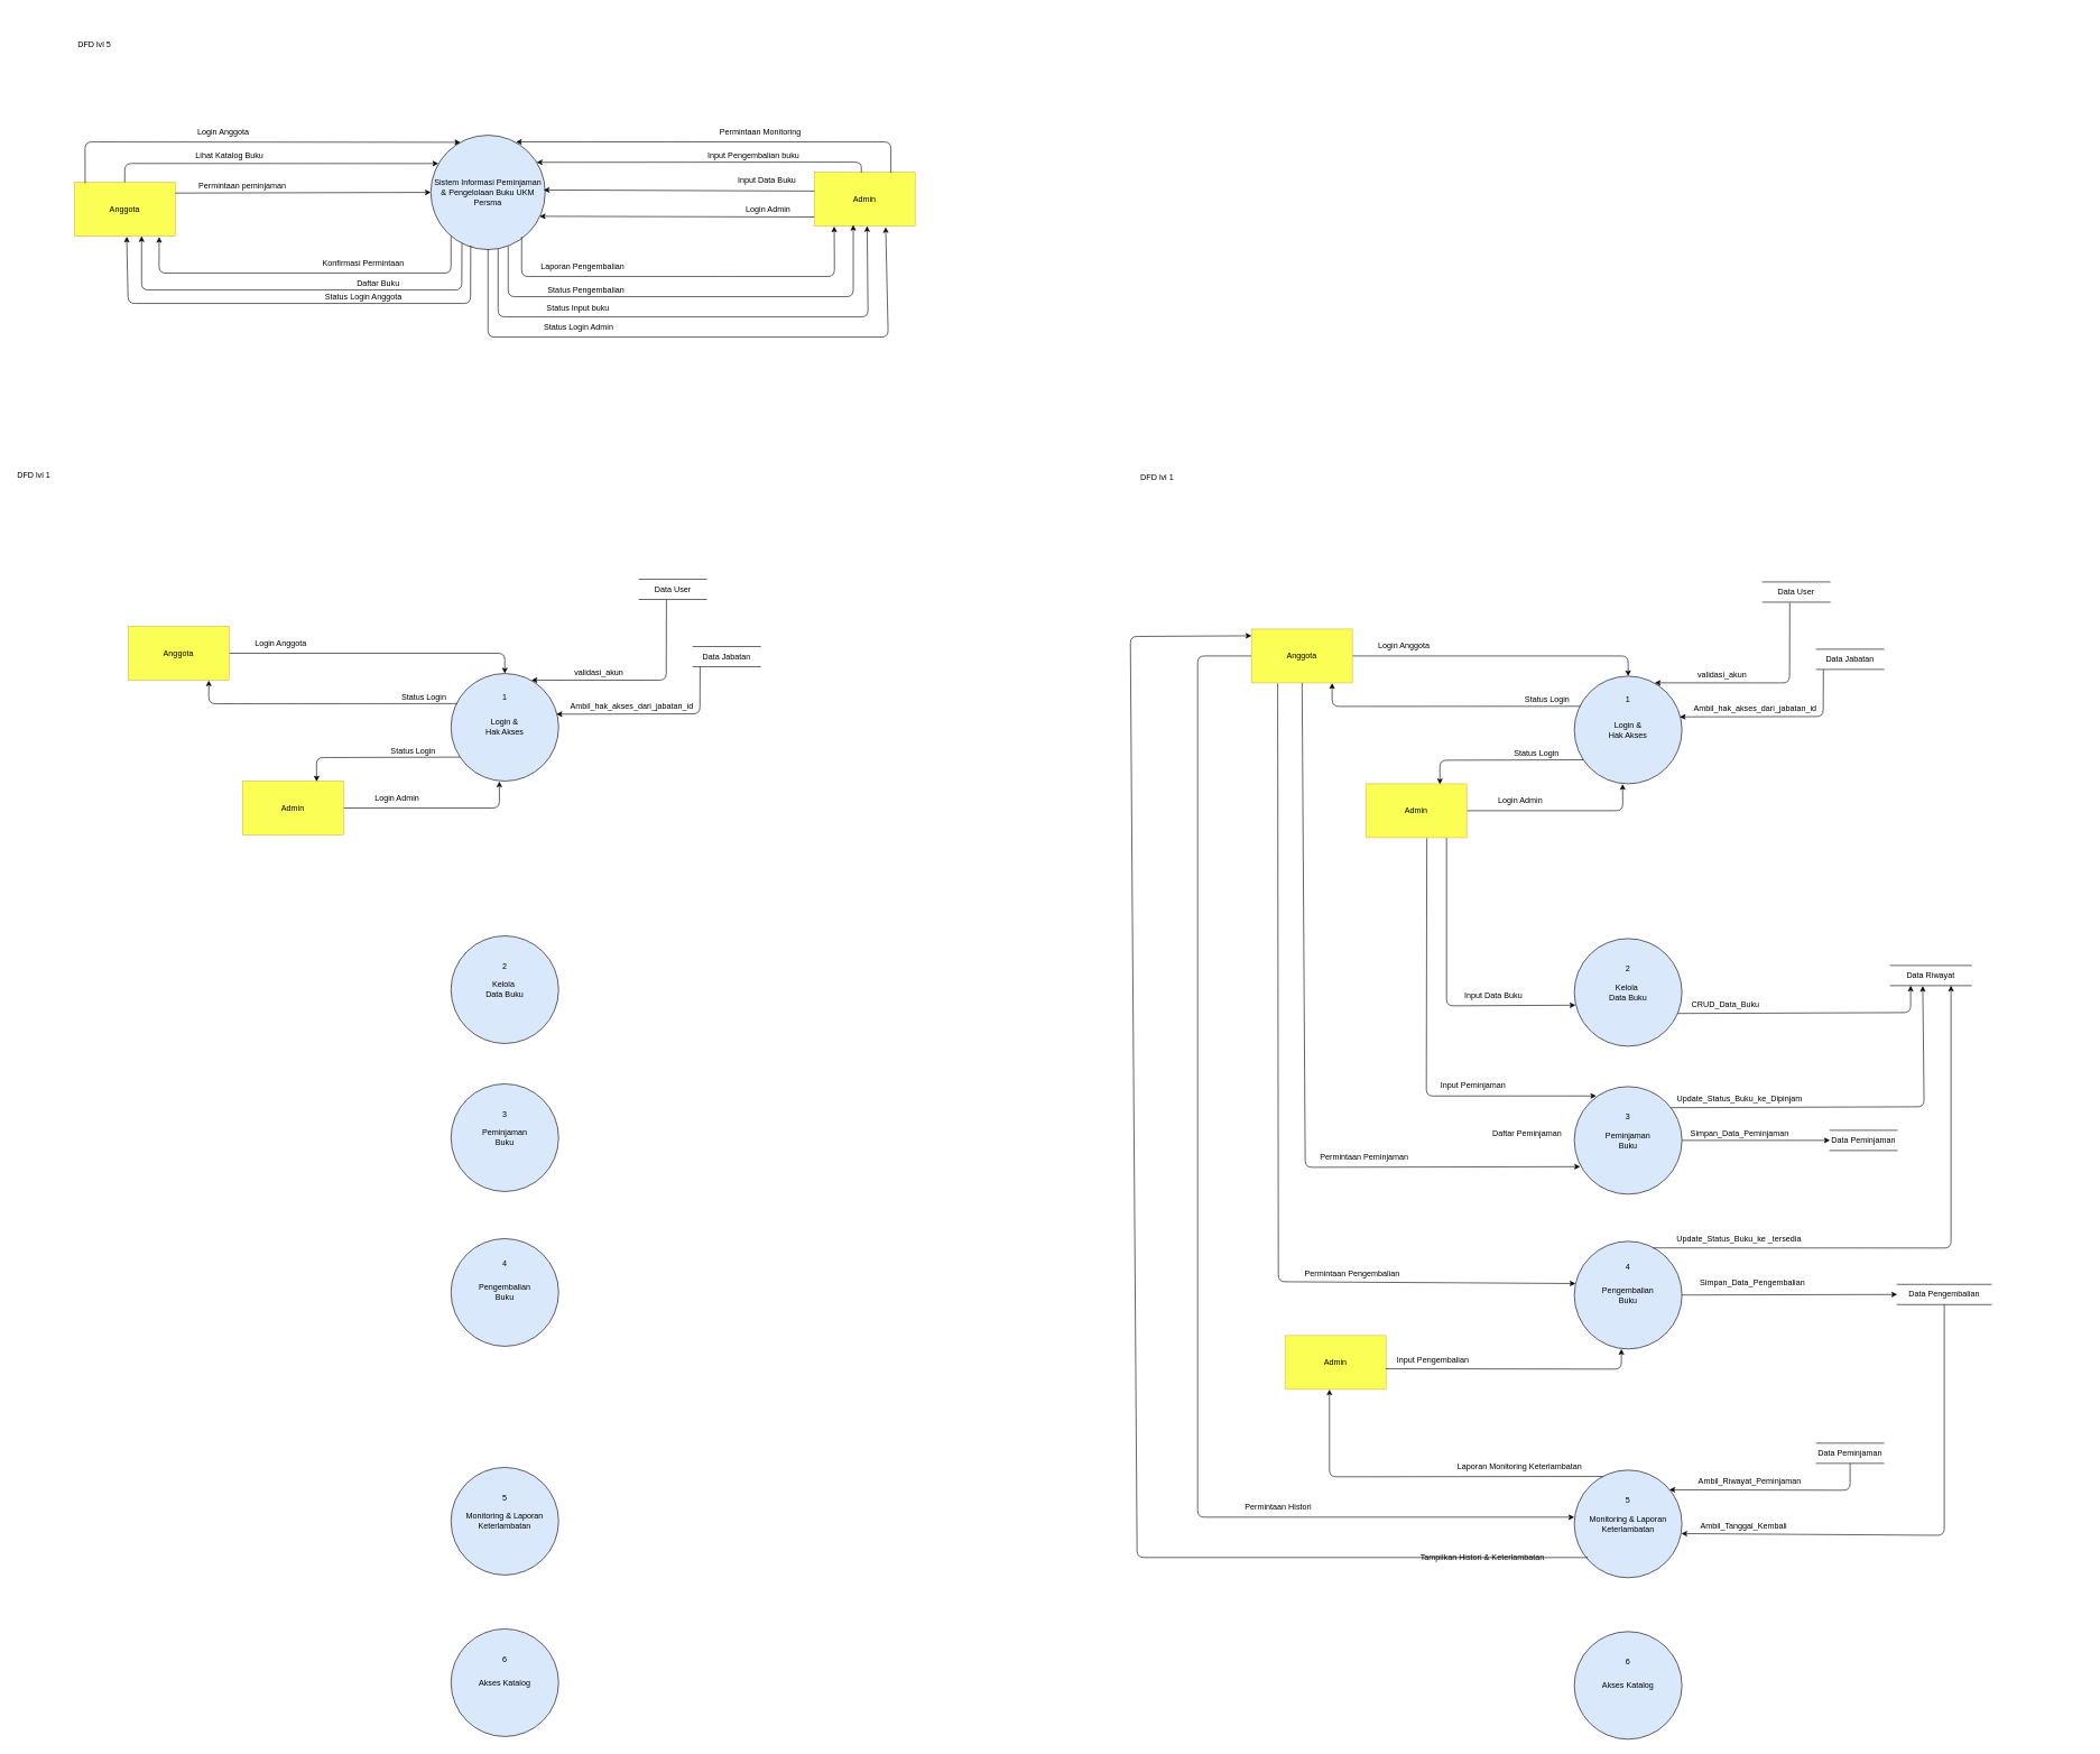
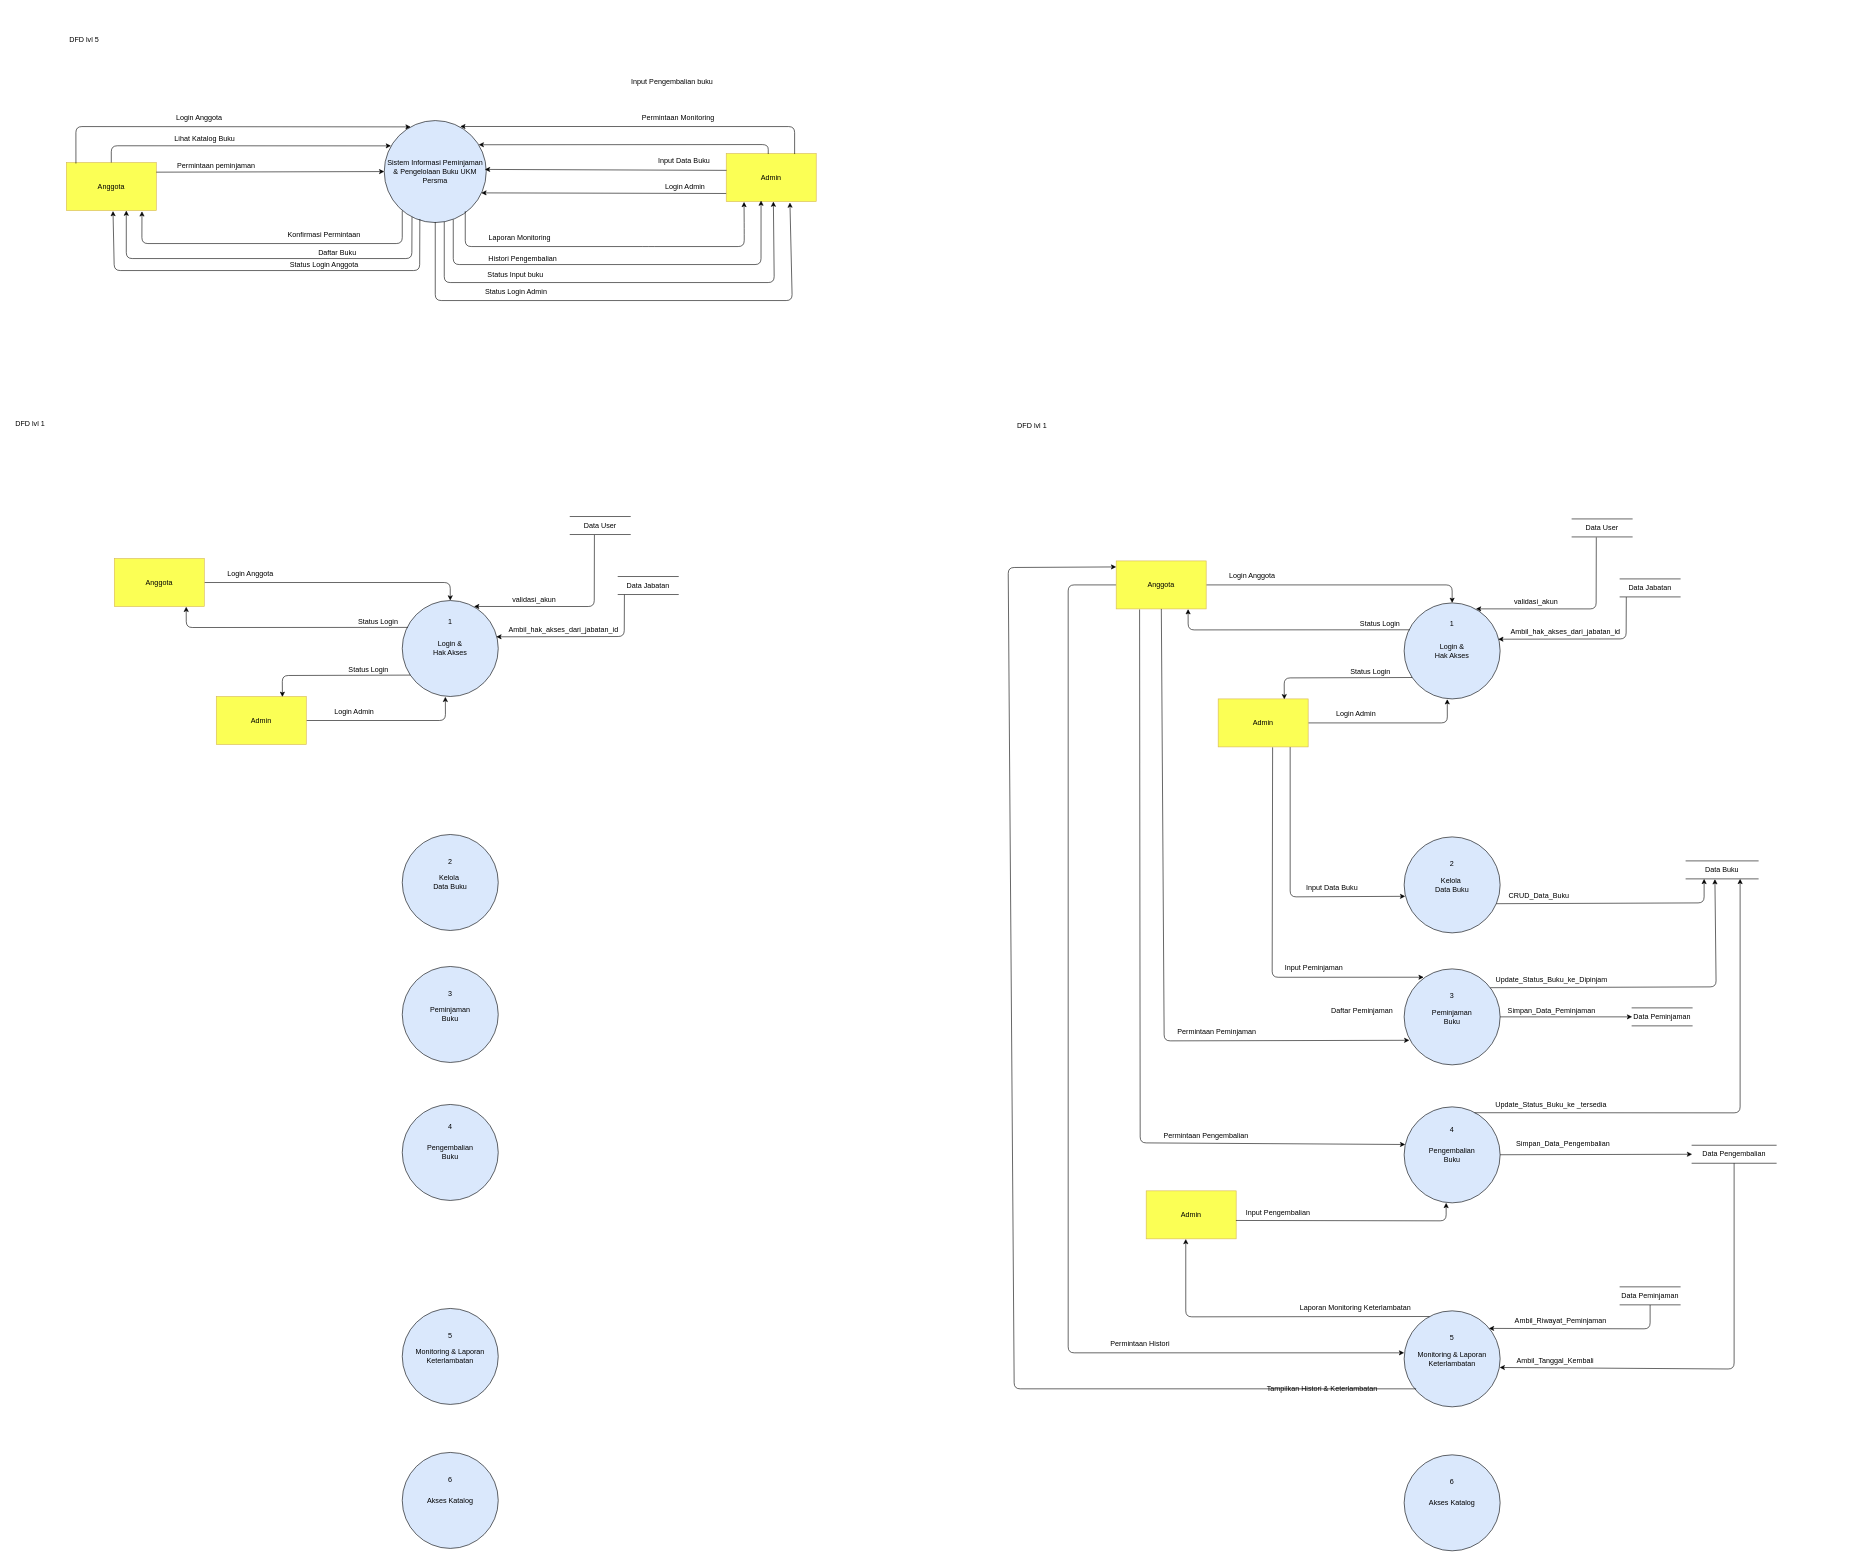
- <mxCell id="14" value="Input Pengembalian buku" style="text;html=1;align=center;verticalAlign=middle;whiteSpace=wrap;rounded=0;" parent="1" vertex="1"><mxGeometry x="1050" y="215" width="140" height="30" as="geometry" /></mxCell>
+ <mxCell id="14" value="Input Pengembalian buku" style="text;html=1;align=center;verticalAlign=middle;whiteSpace=wrap;rounded=0;" parent="1" vertex="1"><mxGeometry x="1050" y="120" width="140" height="30" as="geometry" /></mxCell>
- <mxCell id="16" value="Laporan Pengembalian" style="text;html=1;align=center;verticalAlign=middle;whiteSpace=wrap;rounded=0;" parent="1" vertex="1"><mxGeometry x="786" y="381" width="160" height="30" as="geometry" /></mxCell>
+ <mxCell id="16" value="Laporan Monitoring" style="text;html=1;align=center;verticalAlign=middle;whiteSpace=wrap;rounded=0;" parent="1" vertex="1"><mxGeometry x="786" y="381" width="160" height="30" as="geometry" /></mxCell>
- <mxCell id="17" value="Status Pengembalian" style="text;html=1;align=center;verticalAlign=middle;whiteSpace=wrap;rounded=0;" parent="1" vertex="1"><mxGeometry x="791" y="415" width="160" height="30" as="geometry" /></mxCell>
+ <mxCell id="17" value="Histori Pengembalian" style="text;html=1;align=center;verticalAlign=middle;whiteSpace=wrap;rounded=0;" parent="1" vertex="1"><mxGeometry x="791" y="415" width="160" height="30" as="geometry" /></mxCell>
- <mxCell id="99" value="Data Riwayat" style="html=1;dashed=0;whiteSpace=wrap;shape=partialRectangle;right=0;left=0;movable=0;resizable=0;rotatable=0;deletable=0;editable=0;locked=1;connectable=0;" vertex="1" parent="1"><mxGeometry x="2810" y="1434" width="120" height="30" as="geometry" /></mxCell>
+ <mxCell id="99" value="Data Buku" style="html=1;dashed=0;whiteSpace=wrap;shape=partialRectangle;right=0;left=0;movable=0;resizable=0;rotatable=0;deletable=0;editable=0;locked=1;connectable=0;" vertex="1" parent="1"><mxGeometry x="2810" y="1434" width="120" height="30" as="geometry" /></mxCell>
